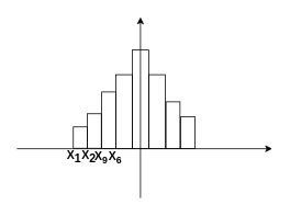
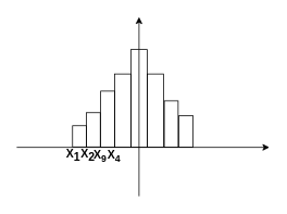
- <mxCell id="15" value="&lt;font style=&quot;font-size: 14px&quot;&gt;X&lt;sub&gt;6&lt;/sub&gt;&lt;/font&gt;" style="text;strokeColor=none;fillColor=none;html=1;fontSize=9;fontStyle=1;verticalAlign=middle;align=center;" parent="1" vertex="1"><mxGeometry x="114" y="180" width="50" height="20" as="geometry" /></mxCell>
+ <mxCell id="15" value="&lt;font style=&quot;font-size: 14px&quot;&gt;X&lt;sub&gt;4&lt;/sub&gt;&lt;/font&gt;" style="text;strokeColor=none;fillColor=none;html=1;fontSize=9;fontStyle=1;verticalAlign=middle;align=center;" parent="1" vertex="1"><mxGeometry x="114" y="180" width="50" height="20" as="geometry" /></mxCell>
